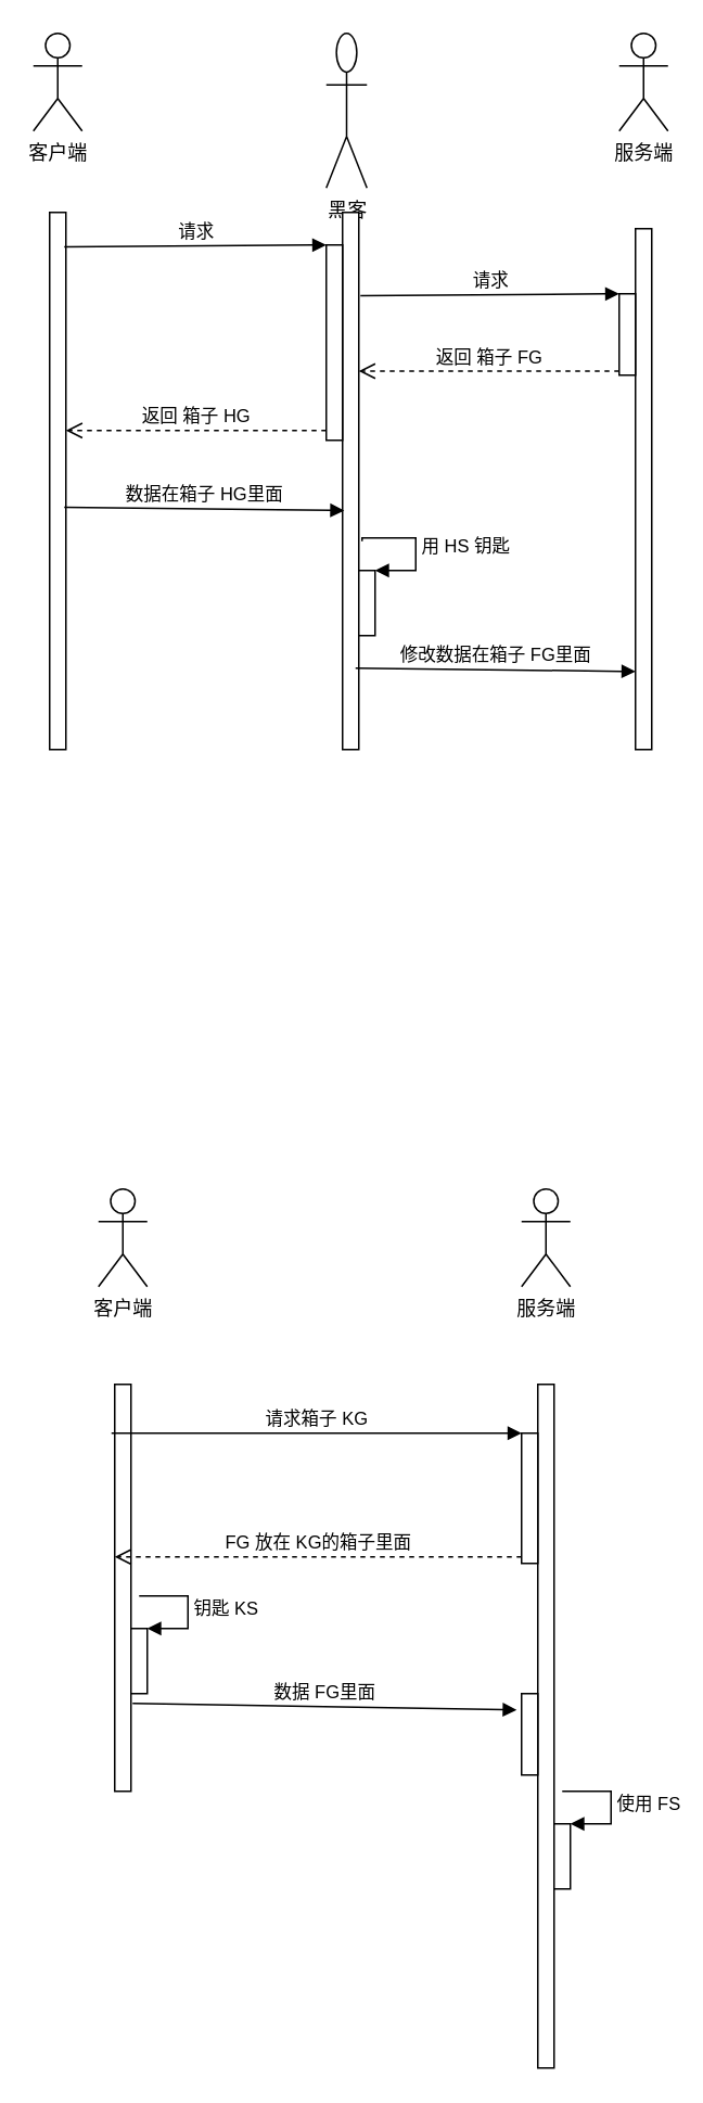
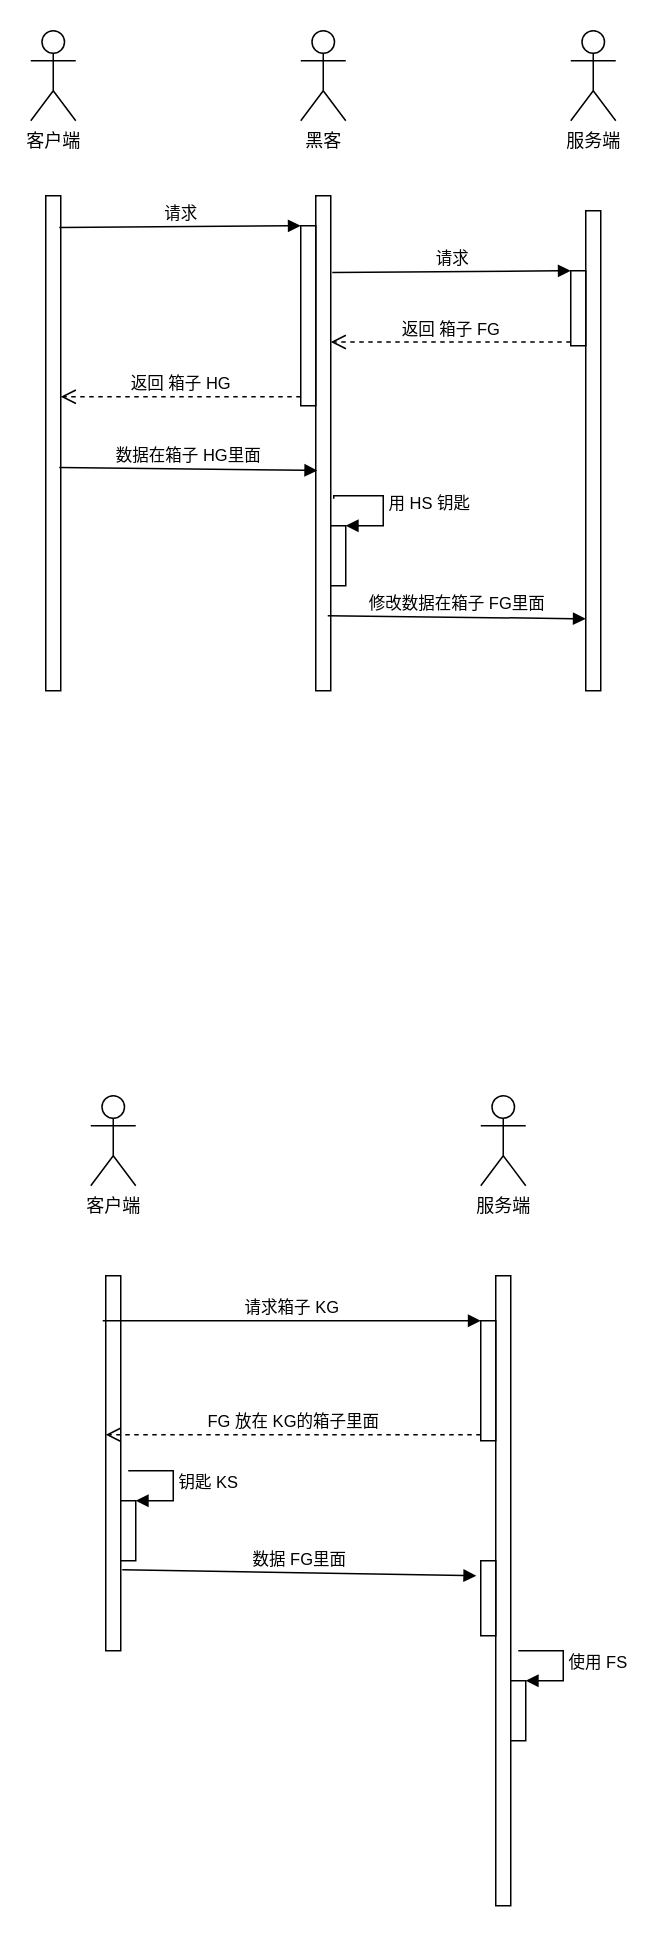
- <mxCell id="4" value="黑客" style="shape=umlActor;verticalLabelPosition=bottom;verticalAlign=top;html=1;outlineConnect=0;" vertex="1" parent="1"><mxGeometry x="200" y="20" width="25" height="95" as="geometry" /></mxCell>
+ <mxCell id="4" value="黑客" style="shape=umlActor;verticalLabelPosition=bottom;verticalAlign=top;html=1;outlineConnect=0;" vertex="1" parent="1"><mxGeometry x="200" y="20" width="30" height="60" as="geometry" /></mxCell>
